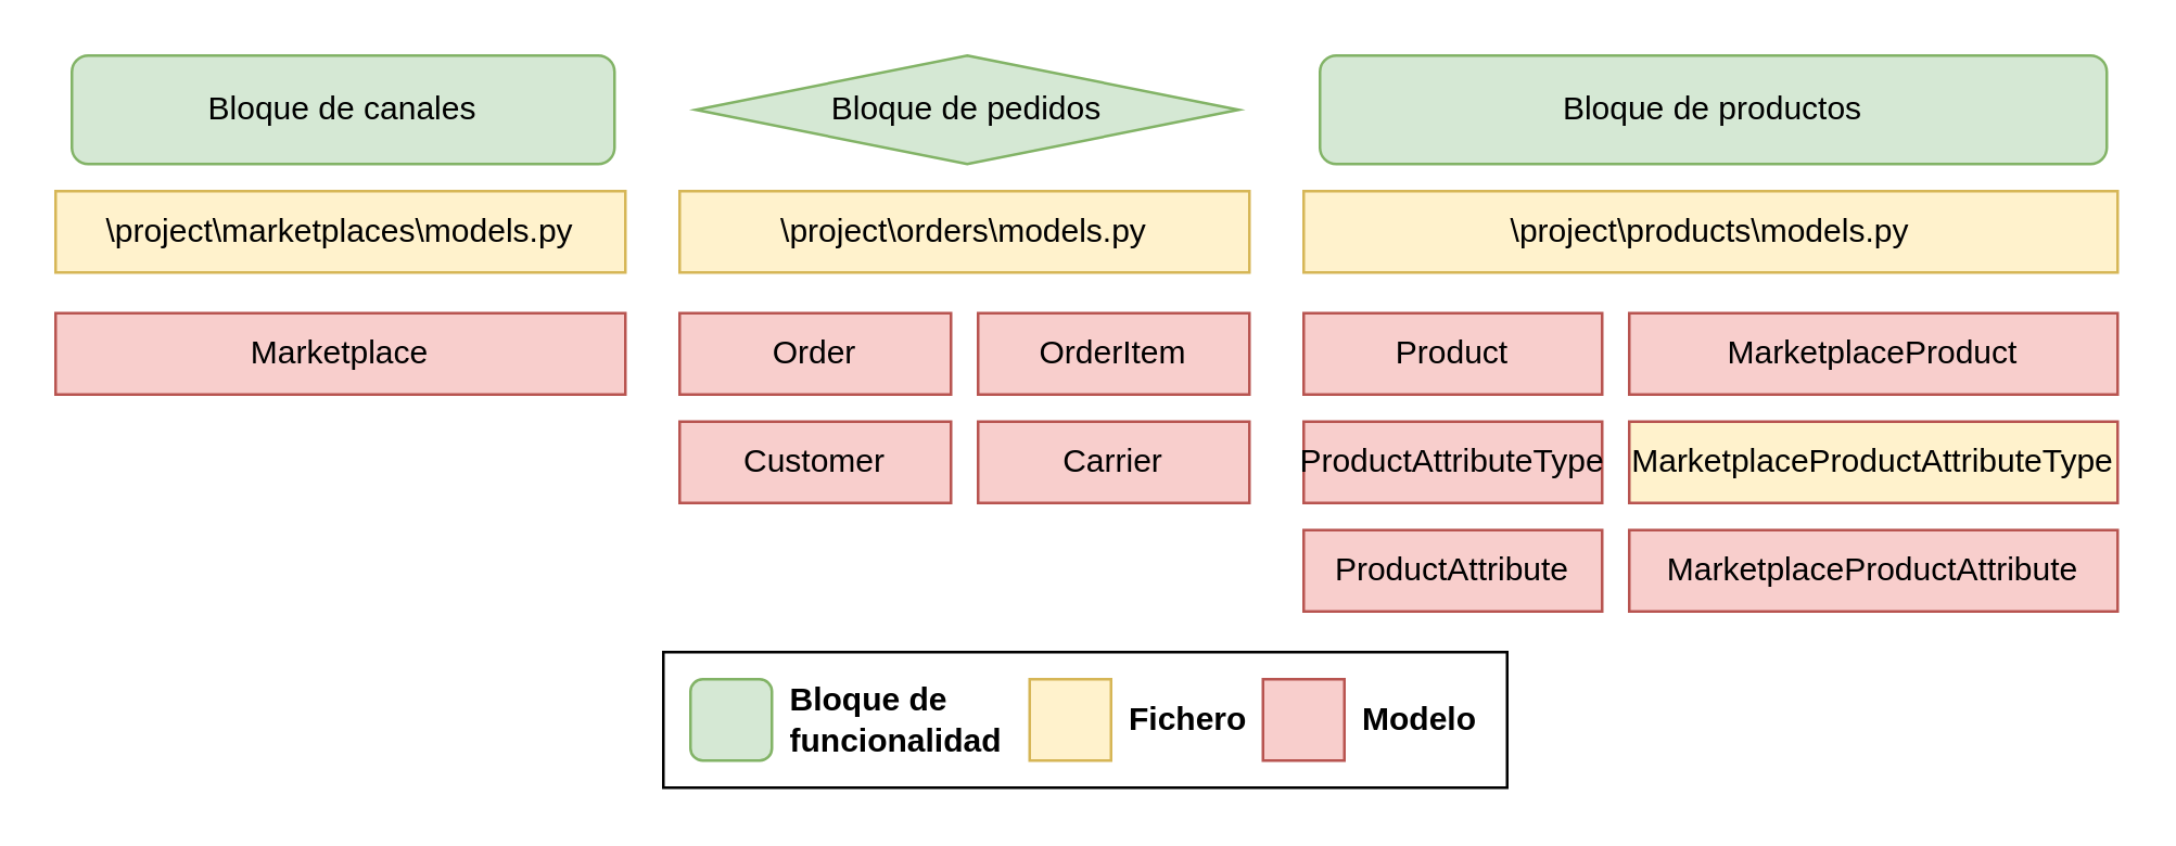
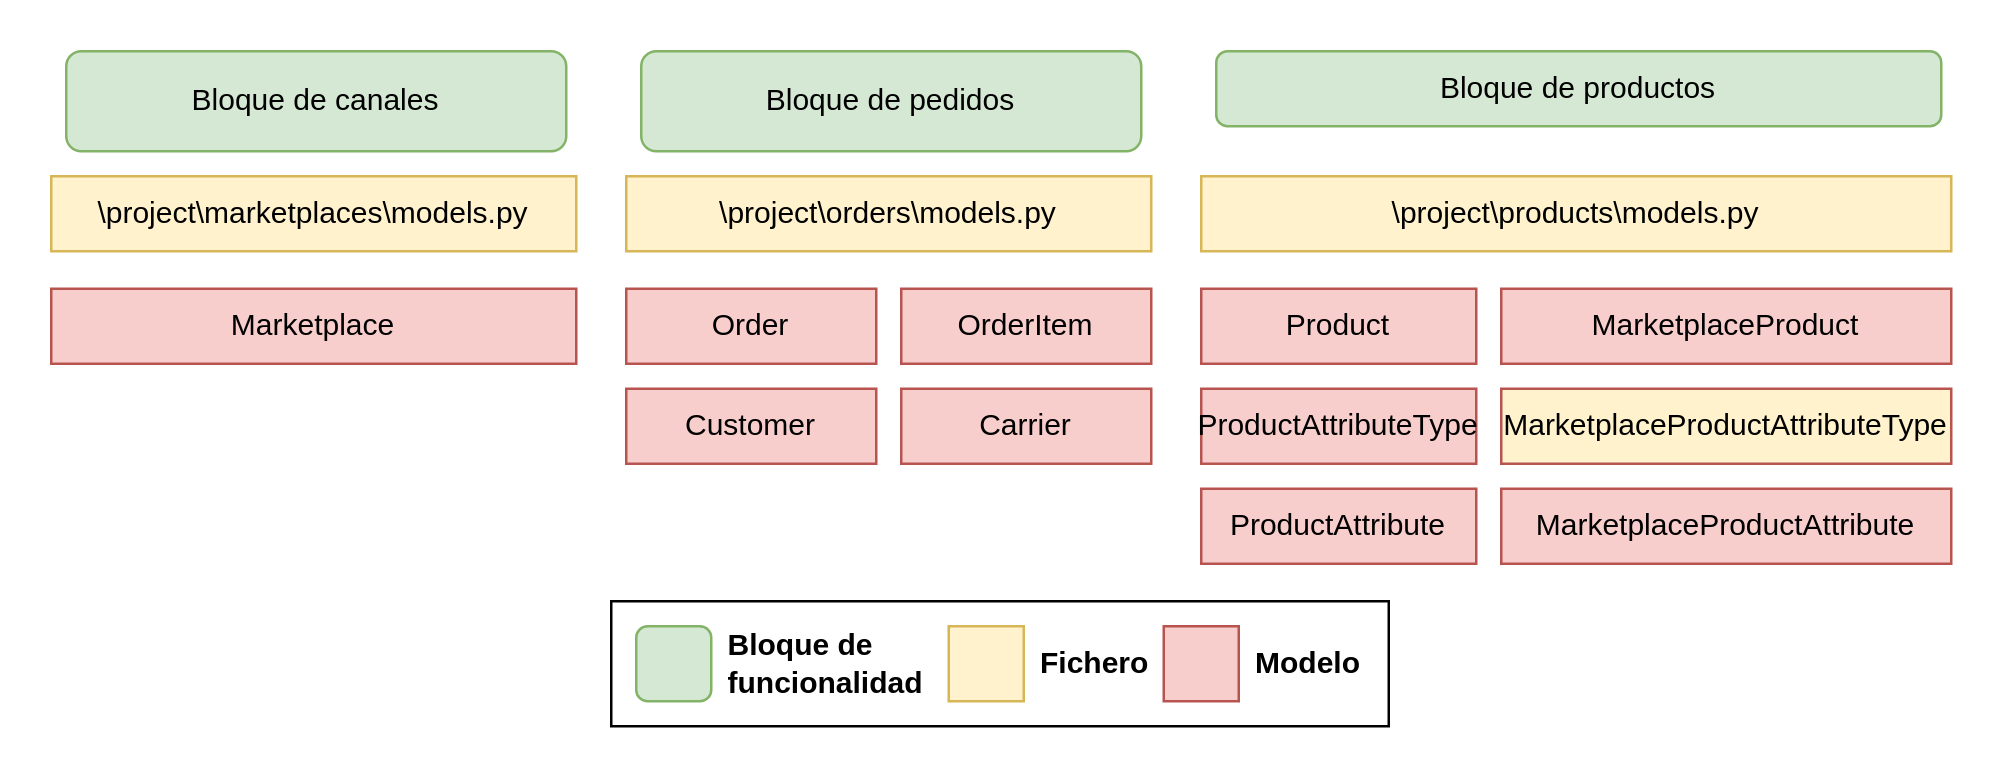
- <mxCell id="14" value="Bloque de pedidos" style="rhombus;whiteSpace=wrap;html=1;fillColor=#d5e8d4;strokeColor=#82b366;" vertex="1" parent="1"><mxGeometry x="256" y="20" width="200" height="40" as="geometry" /></mxCell>
+ <mxCell id="14" value="Bloque de pedidos" style="rounded=1;whiteSpace=wrap;html=1;fillColor=#d5e8d4;strokeColor=#82b366;" vertex="1" parent="1"><mxGeometry x="256" y="20" width="200" height="40" as="geometry" /></mxCell>
- <mxCell id="3" value="Bloque de productos" style="rounded=1;whiteSpace=wrap;html=1;fillColor=#d5e8d4;strokeColor=#82b366;" vertex="1" parent="1"><mxGeometry x="486" y="20" width="290" height="40" as="geometry" /></mxCell>
+ <mxCell id="3" value="Bloque de productos" style="rounded=1;whiteSpace=wrap;html=1;fillColor=#d5e8d4;strokeColor=#82b366;" vertex="1" parent="1"><mxGeometry x="486" y="20" width="290" height="30" as="geometry" /></mxCell>
